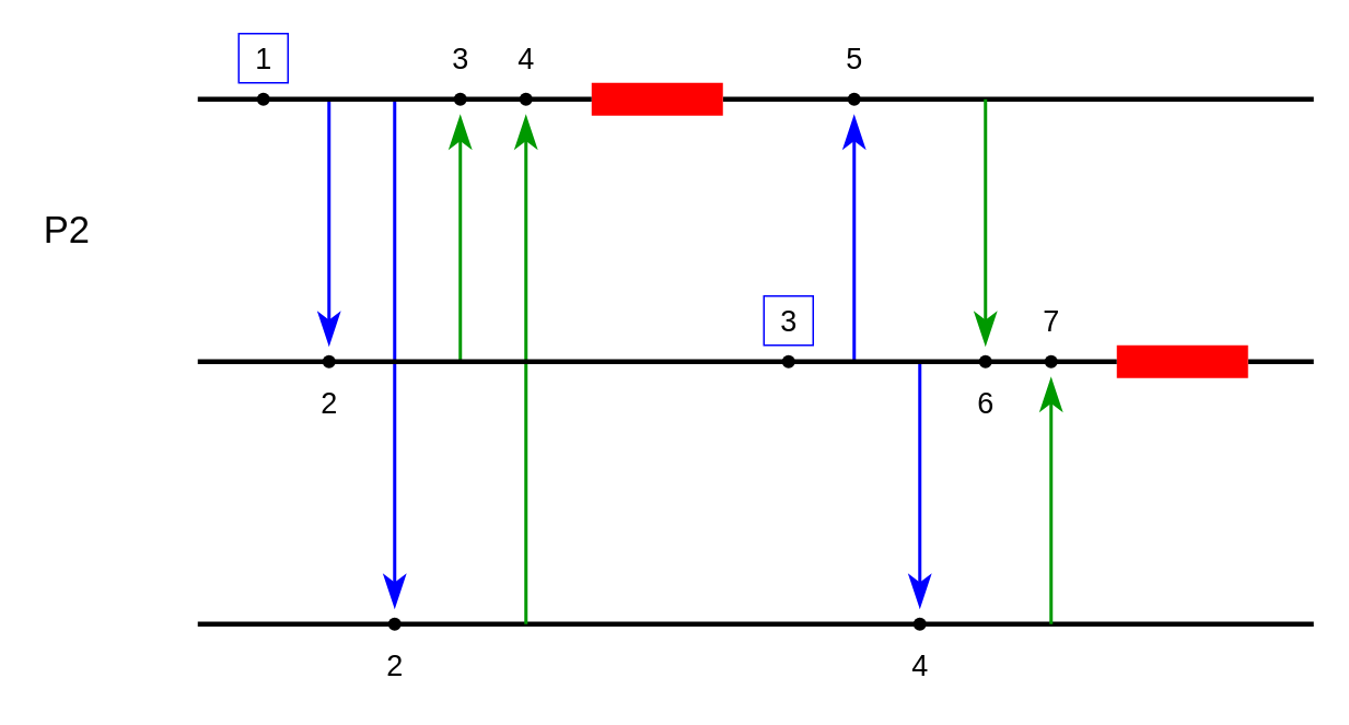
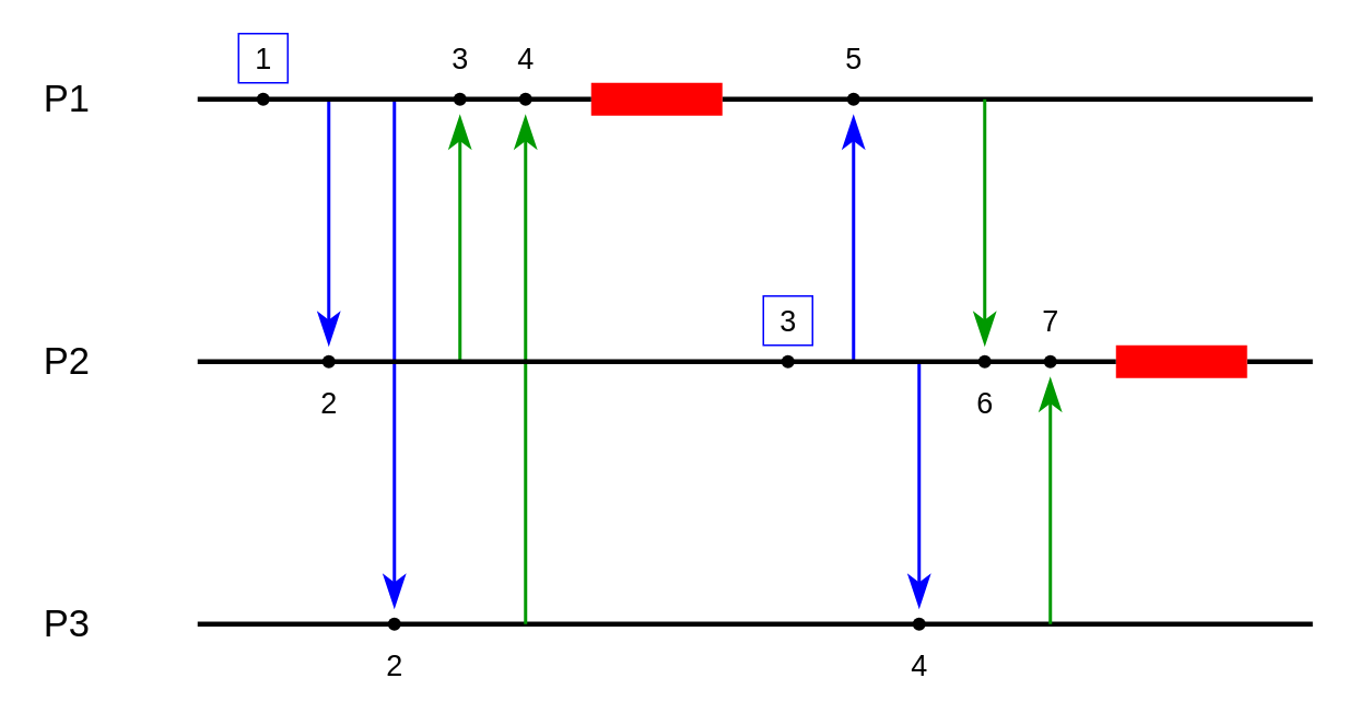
+ <mxCell id="5" value="P1" style="text;html=1;align=center;verticalAlign=middle;resizable=0;points=[];autosize=1;strokeColor=none;fillColor=none;fontSize=23;" vertex="1" parent="1"><mxGeometry x="20" y="45" width="40" height="30" as="geometry" /></mxCell>
- <mxCell id="10" value="P2" style="text;html=1;align=center;verticalAlign=middle;resizable=0;points=[];autosize=1;strokeColor=none;fillColor=none;fontSize=23;" vertex="1" parent="1"><mxGeometry x="20" y="125" width="40" height="30" as="geometry" /></mxCell>
+ <mxCell id="10" value="P2" style="text;html=1;align=center;verticalAlign=middle;resizable=0;points=[];autosize=1;strokeColor=none;fillColor=none;fontSize=23;" vertex="1" parent="1"><mxGeometry x="20" y="205" width="40" height="30" as="geometry" /></mxCell>
+ <mxCell id="11" value="P3" style="text;html=1;align=center;verticalAlign=middle;resizable=0;points=[];autosize=1;strokeColor=none;fillColor=none;fontSize=23;" vertex="1" parent="1"><mxGeometry x="20" y="365" width="40" height="30" as="geometry" /></mxCell>
